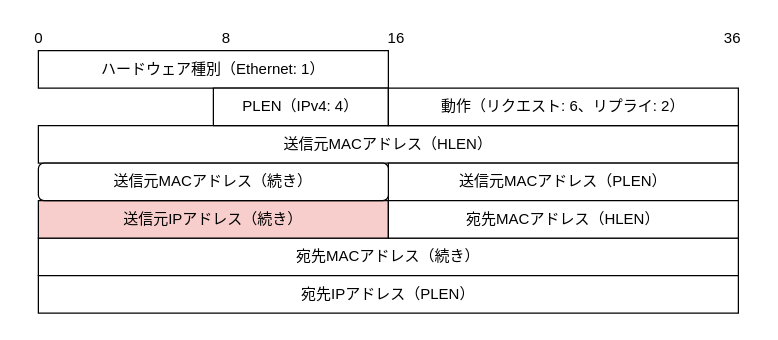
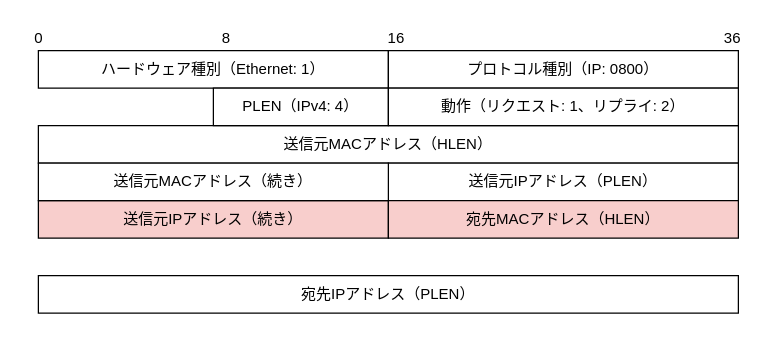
+ <mxCell id="3" value="プロトコル種別（IP: 0800）" style="rounded=0;whiteSpace=wrap;html=1;" vertex="1" parent="1"><mxGeometry x="310" y="40" width="280" height="30" as="geometry" /></mxCell>
- <mxCell id="15" value="動作（リクエスト: 6、リプライ: 2）" style="rounded=0;whiteSpace=wrap;html=1;" vertex="1" parent="1"><mxGeometry x="310" y="70" width="280" height="30" as="geometry" /></mxCell>
+ <mxCell id="15" value="動作（リクエスト: 1、リプライ: 2）" style="rounded=0;whiteSpace=wrap;html=1;" vertex="1" parent="1"><mxGeometry x="310" y="70" width="280" height="30" as="geometry" /></mxCell>
- <mxCell id="16" value="送信元MACアドレス（続き）" style="whiteSpace=wrap;html=1;rounded=1;" vertex="1" parent="1"><mxGeometry x="30" y="130" width="280" height="30" as="geometry" /></mxCell>
+ <mxCell id="16" value="送信元MACアドレス（続き）" style="rounded=0;whiteSpace=wrap;html=1;" vertex="1" parent="1"><mxGeometry x="30" y="130" width="280" height="30" as="geometry" /></mxCell>
- <mxCell id="11" value="送信元MACアドレス（PLEN）" style="rounded=0;whiteSpace=wrap;html=1;" vertex="1" parent="1"><mxGeometry x="310" y="130" width="280" height="30" as="geometry" /></mxCell>
+ <mxCell id="11" value="送信元IPアドレス（PLEN）" style="rounded=0;whiteSpace=wrap;html=1;" vertex="1" parent="1"><mxGeometry x="310" y="130" width="280" height="30" as="geometry" /></mxCell>
- <mxCell id="13" value="宛先MACアドレス（HLEN）" style="rounded=0;whiteSpace=wrap;html=1;" vertex="1" parent="1"><mxGeometry x="310" y="160" width="280" height="30" as="geometry" /></mxCell>
+ <mxCell id="13" value="宛先MACアドレス（HLEN）" style="rounded=0;whiteSpace=wrap;html=1;fillColor=#f8cecc;" vertex="1" parent="1"><mxGeometry x="310" y="160" width="280" height="30" as="geometry" /></mxCell>
- <mxCell id="8" value="宛先MACアドレス（続き）" style="rounded=0;whiteSpace=wrap;html=1;" vertex="1" parent="1"><mxGeometry x="30" y="190" width="560" height="30" as="geometry" /></mxCell>
